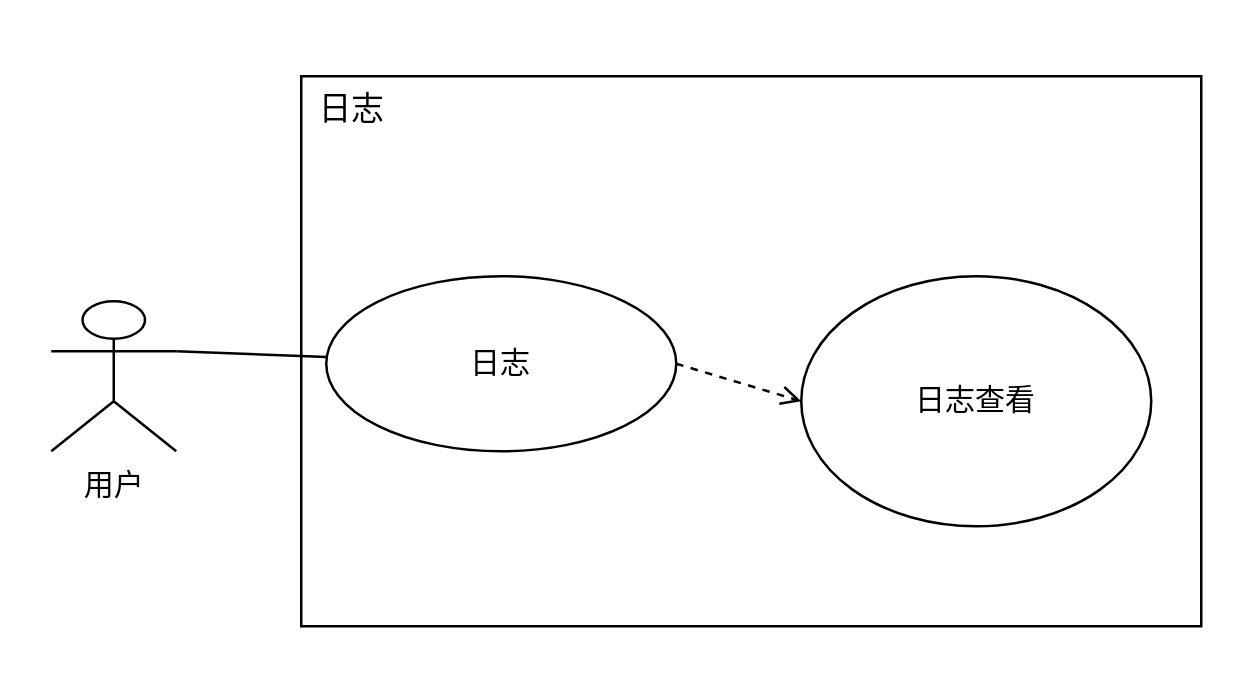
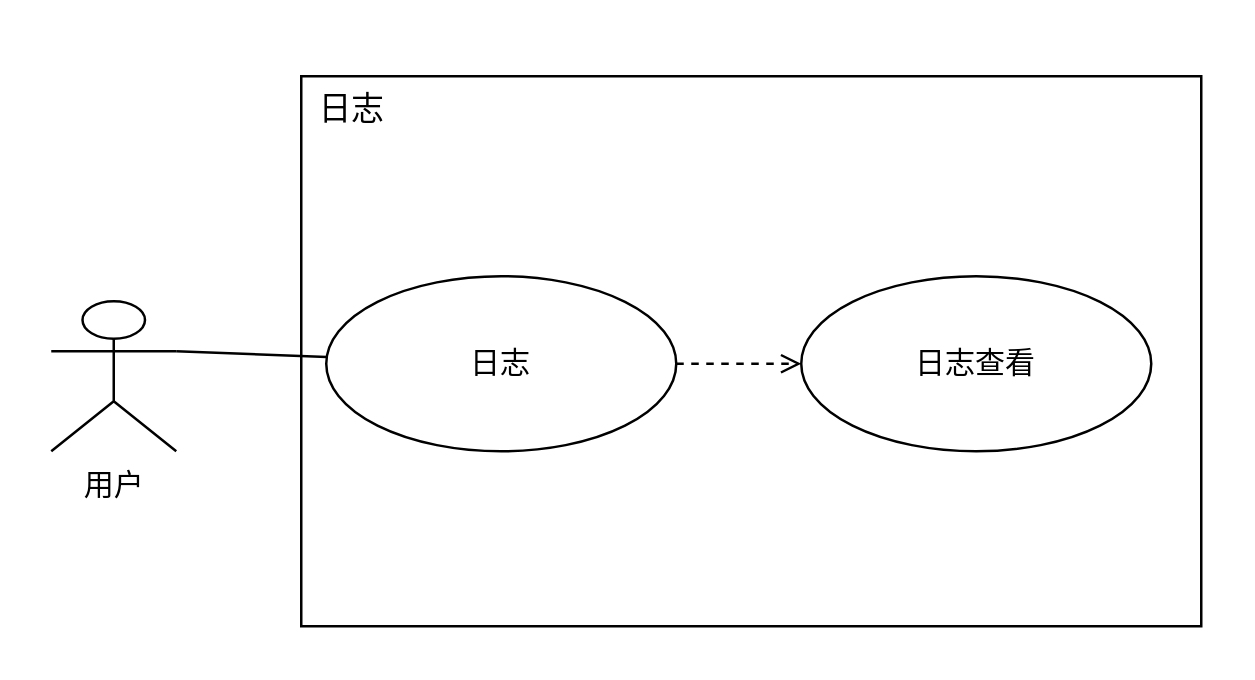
- <mxCell id="8" value="日志查看" style="ellipse;whiteSpace=wrap;html=1;" vertex="1" parent="1"><mxGeometry x="320" y="110" width="140" height="100" as="geometry" /></mxCell>
+ <mxCell id="8" value="日志查看" style="ellipse;whiteSpace=wrap;html=1;" vertex="1" parent="1"><mxGeometry x="320" y="110" width="140" height="70" as="geometry" /></mxCell>
